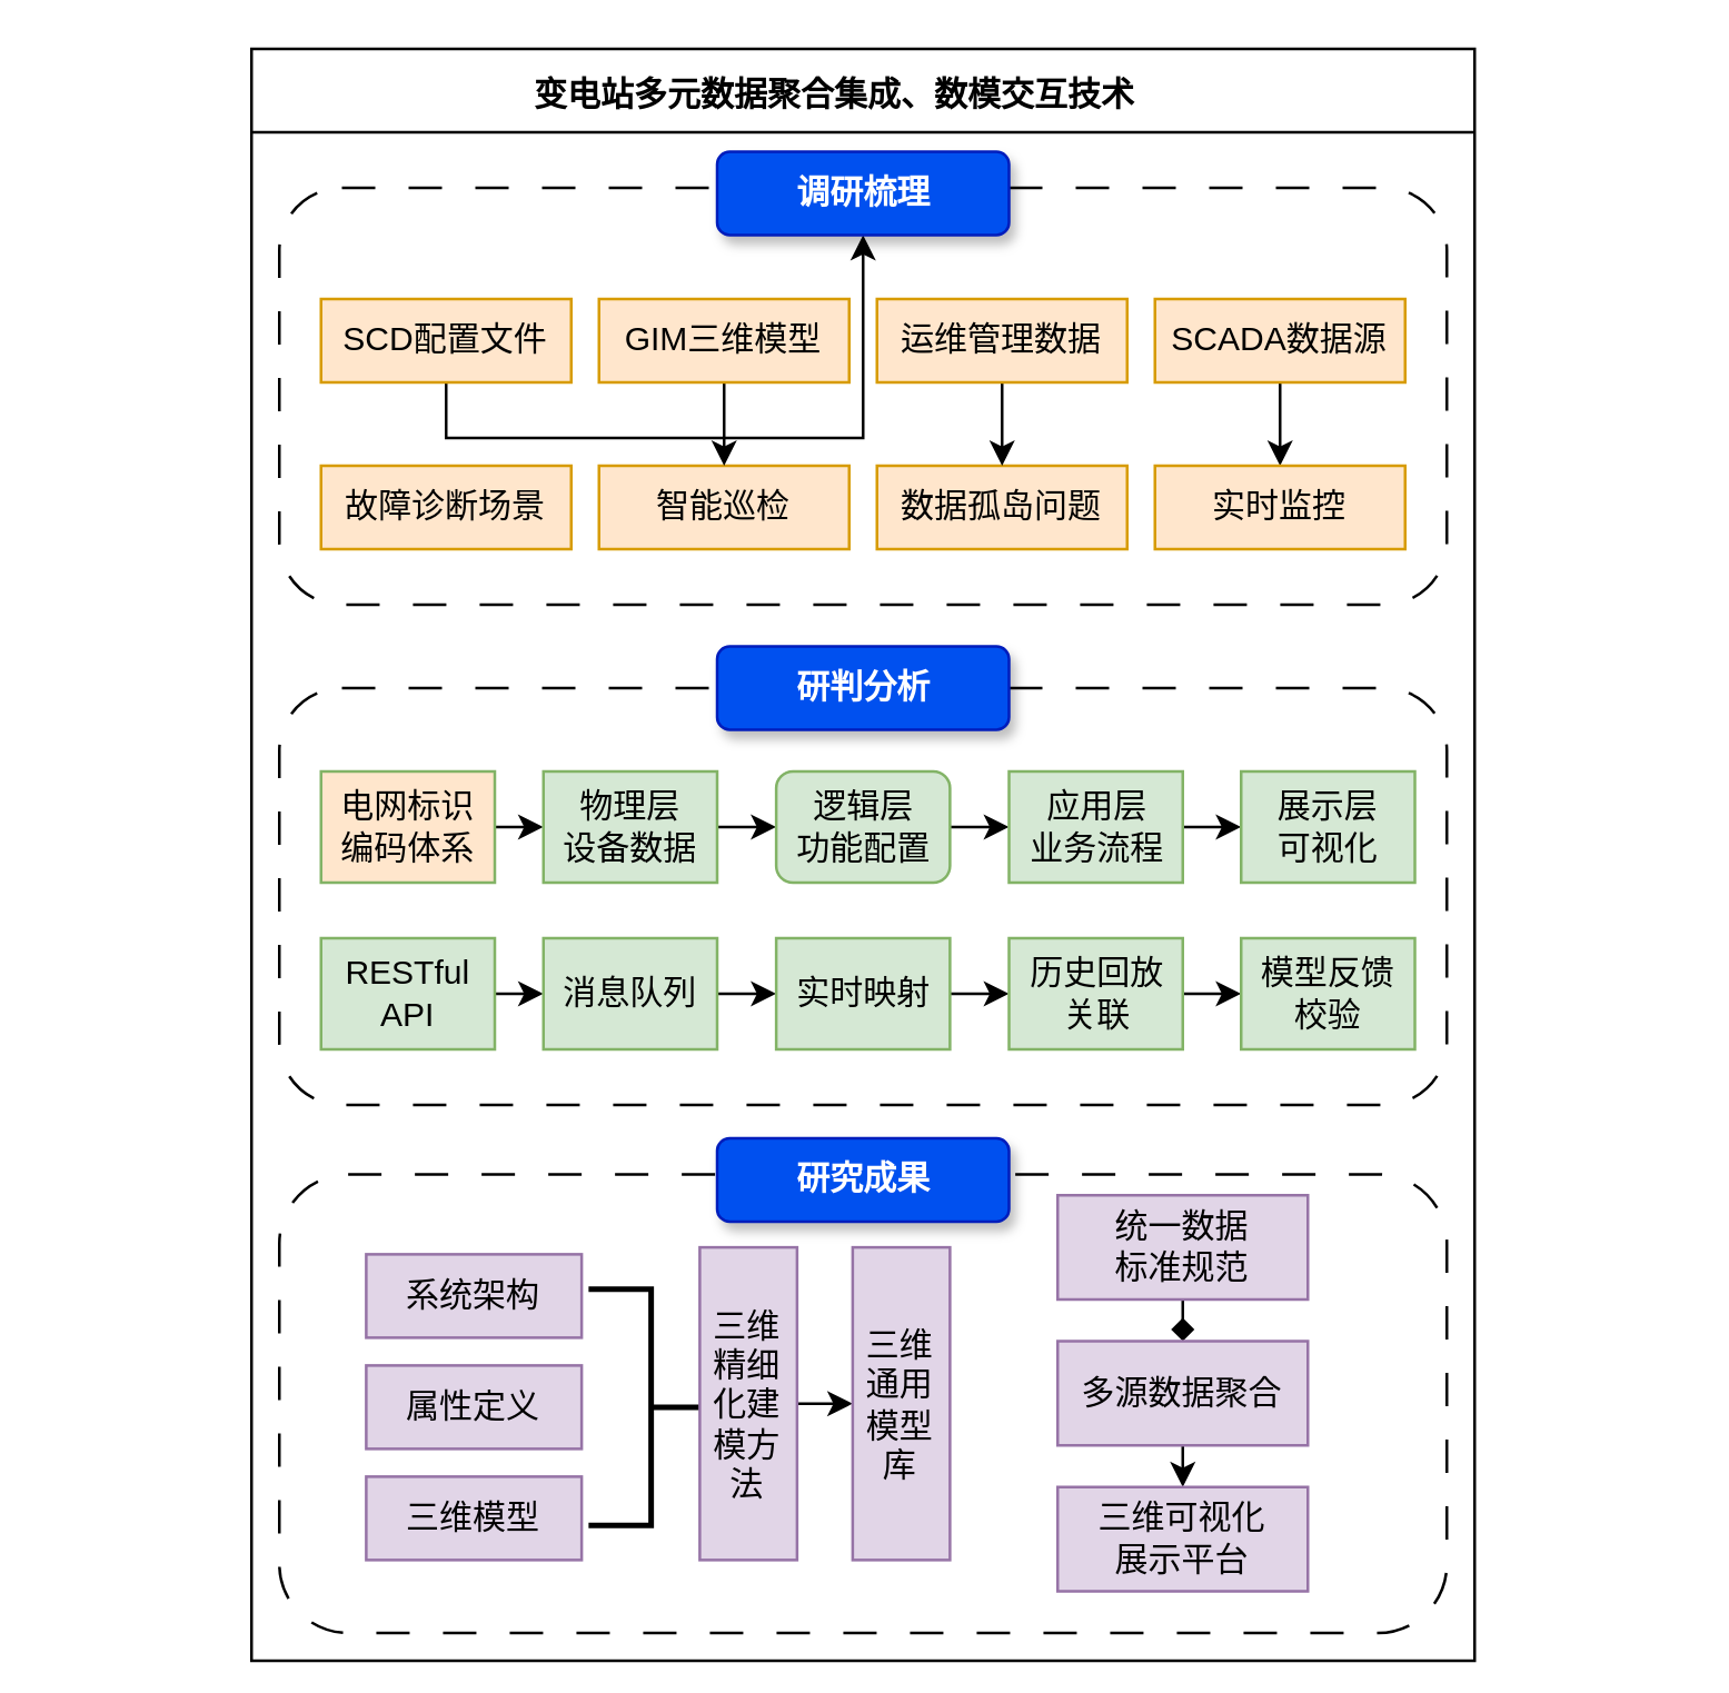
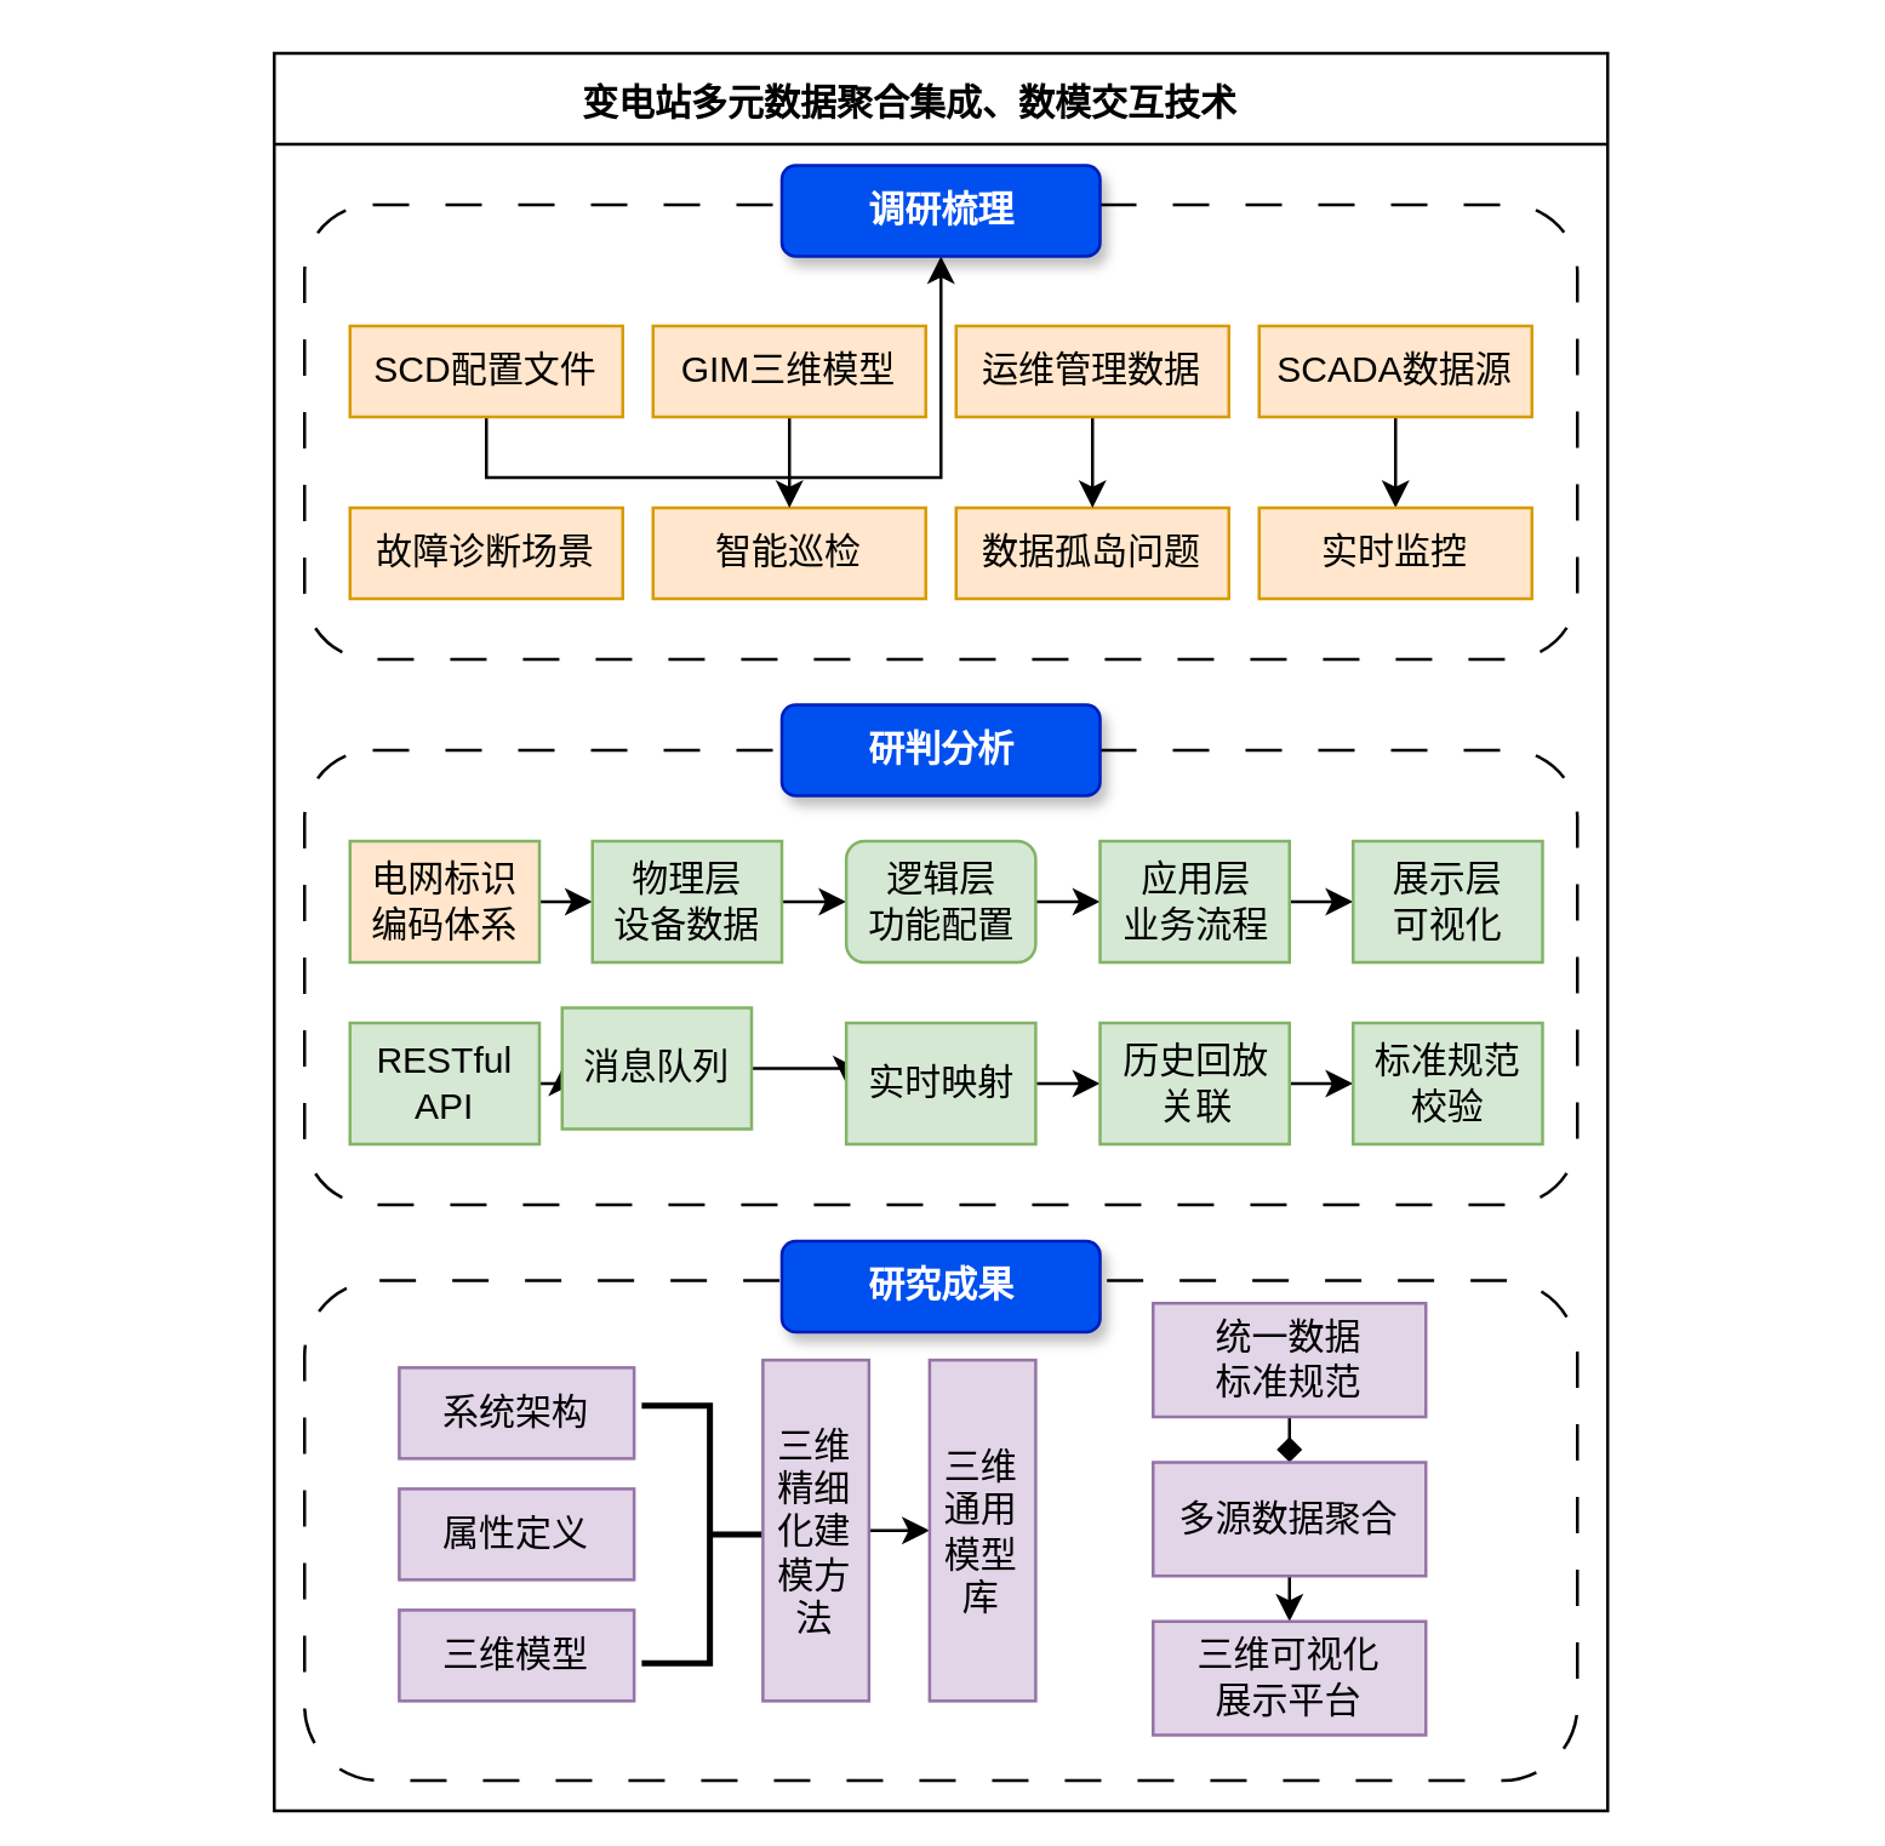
- <mxCell id="33" value="消息队列" style="rounded=0;whiteSpace=wrap;html=1;fillColor=#d5e8d4;strokeColor=#82b366;" vertex="1" parent="1"><mxGeometry x="195" y="337" width="62.5" height="40" as="geometry" /></mxCell>
+ <mxCell id="33" value="消息队列" style="rounded=0;whiteSpace=wrap;html=1;fillColor=#d5e8d4;strokeColor=#82b366;" vertex="1" parent="1"><mxGeometry x="185" y="332" width="62.5" height="40" as="geometry" /></mxCell>
- <mxCell id="38" value="&lt;div&gt;模型反馈&lt;/div&gt;&lt;div&gt;校验&lt;/div&gt;" style="rounded=0;whiteSpace=wrap;html=1;fillColor=#d5e8d4;strokeColor=#82b366;" vertex="1" parent="1"><mxGeometry x="446" y="337" width="62.5" height="40" as="geometry" /></mxCell>
+ <mxCell id="38" value="&lt;div&gt;标准规范&lt;/div&gt;&lt;div&gt;校验&lt;/div&gt;" style="rounded=0;whiteSpace=wrap;html=1;fillColor=#d5e8d4;strokeColor=#82b366;" vertex="1" parent="1"><mxGeometry x="446" y="337" width="62.5" height="40" as="geometry" /></mxCell>
